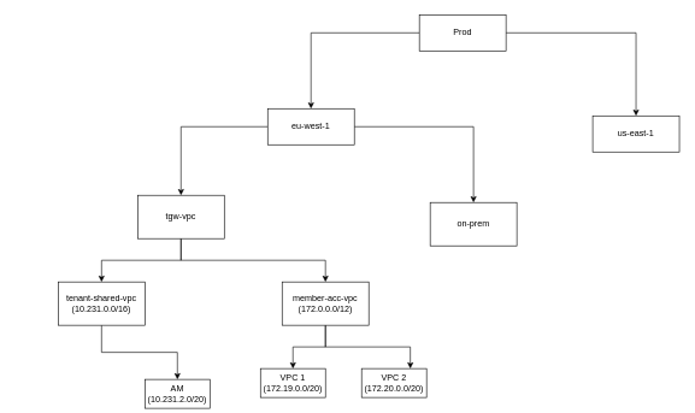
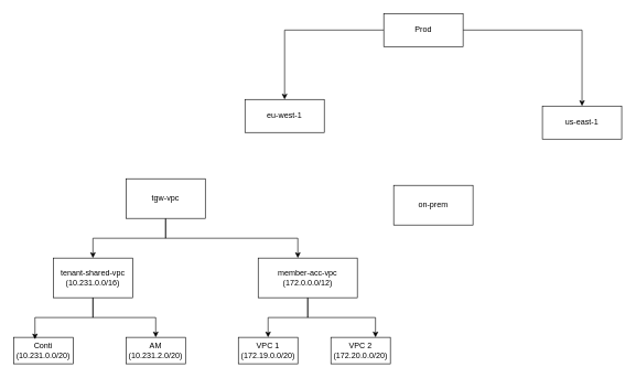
- <mxCell id="5" style="edgeStyle=orthogonalEdgeStyle;rounded=0;orthogonalLoop=1;jettySize=auto;html=1;entryX=0.5;entryY=0;entryDx=0;entryDy=0;" edge="1" parent="1" source="7" target="12"><mxGeometry relative="1" as="geometry" /></mxCell>
- <mxCell id="6" style="edgeStyle=orthogonalEdgeStyle;rounded=0;orthogonalLoop=1;jettySize=auto;html=1;" edge="1" parent="1" source="7" target="9"><mxGeometry relative="1" as="geometry" /></mxCell>
- <mxCell id="17" value="member-acc-vpc&lt;div&gt;(172.0.0.0/12)&lt;/div&gt;" style="rounded=0;whiteSpace=wrap;html=1;container=0;" vertex="1" parent="1"><mxGeometry x="390" y="390" width="120" height="60" as="geometry" /></mxCell>
+ <mxCell id="17" value="member-acc-vpc&lt;div&gt;(172.0.0.0/12)&lt;/div&gt;" style="rounded=0;whiteSpace=wrap;html=1;container=0;" vertex="1" parent="1"><mxGeometry x="390" y="390" width="150" height="60" as="geometry" /></mxCell>
+ <mxCell id="20" style="edgeStyle=orthogonalEdgeStyle;rounded=0;orthogonalLoop=1;jettySize=auto;html=1;entryX=0.359;entryY=0.074;entryDx=0;entryDy=0;entryPerimeter=0;" edge="1" parent="1" source="14" target="18"><mxGeometry relative="1" as="geometry" /></mxCell>
+ <mxCell id="18" value="Conti (10.231.0.0/20)" style="rounded=0;whiteSpace=wrap;html=1;container=0;" vertex="1" parent="1"><mxGeometry x="20" y="510" width="90" height="40" as="geometry" /></mxCell>
- <mxCell id="19" value="AM (10.231.2.0/20)" style="rounded=0;whiteSpace=wrap;html=1;container=0;" vertex="1" parent="1"><mxGeometry x="200" y="525" width="90" height="40" as="geometry" /></mxCell>
+ <mxCell id="19" value="AM (10.231.2.0/20)" style="rounded=0;whiteSpace=wrap;html=1;container=0;" vertex="1" parent="1"><mxGeometry x="190" y="510" width="90" height="40" as="geometry" /></mxCell>
